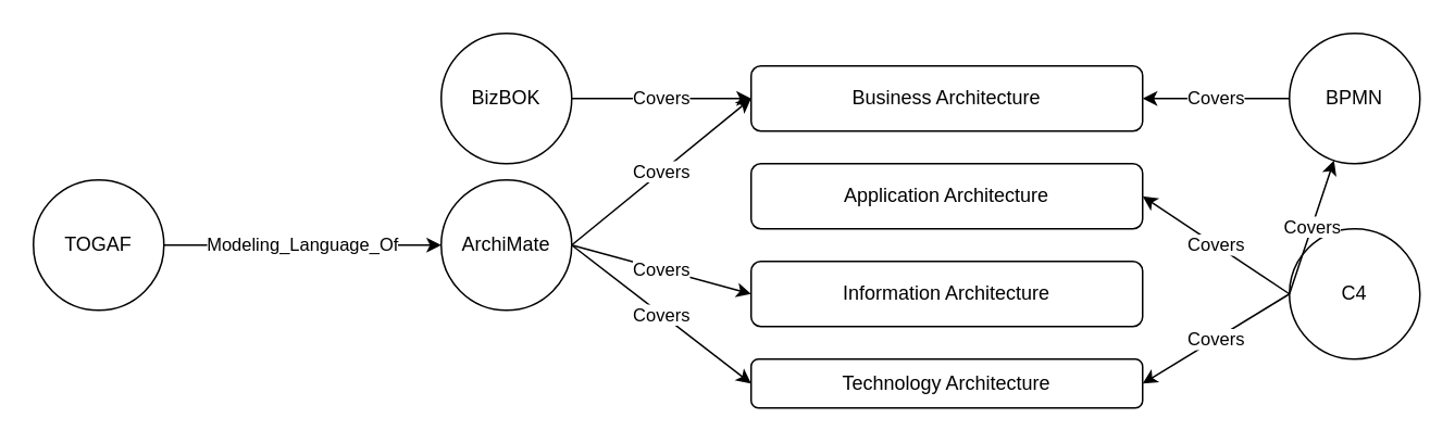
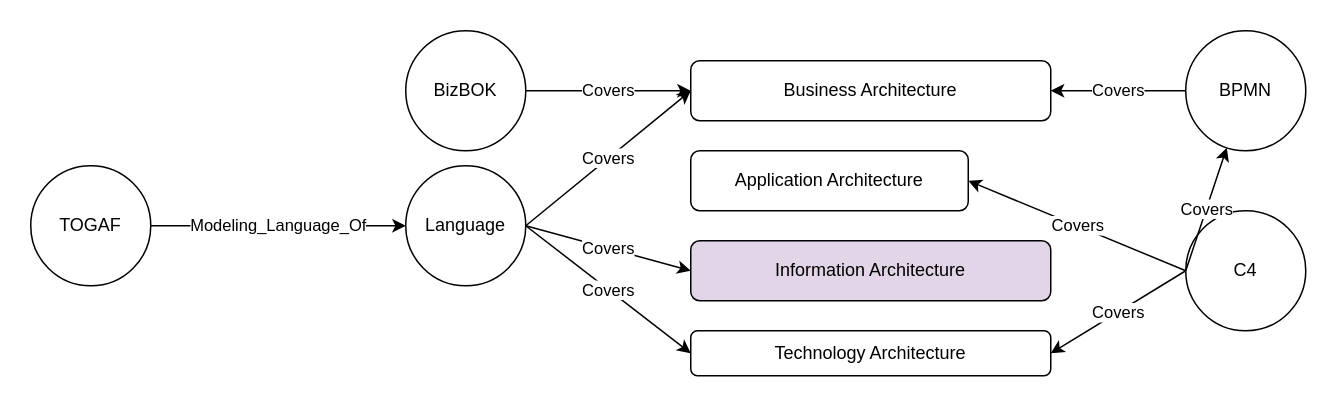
- <mxCell id="6" value="Application Architecture" style="rounded=1;whiteSpace=wrap;html=1;" parent="1" vertex="1"><mxGeometry x="460" y="100" width="240" height="40" as="geometry" /></mxCell>
+ <mxCell id="6" value="Application Architecture" style="rounded=1;whiteSpace=wrap;html=1;" parent="1" vertex="1"><mxGeometry x="460" y="100" width="185" height="40" as="geometry" /></mxCell>
- <mxCell id="3" value="ArchiMate" style="ellipse;whiteSpace=wrap;html=1;aspect=fixed;" parent="1" vertex="1"><mxGeometry x="270" y="110" width="80" height="80" as="geometry" /></mxCell>
+ <mxCell id="3" value="Language" style="ellipse;whiteSpace=wrap;html=1;aspect=fixed;" parent="1" vertex="1"><mxGeometry x="270" y="110" width="80" height="80" as="geometry" /></mxCell>
- <mxCell id="7" value="Information Architecture" style="rounded=1;whiteSpace=wrap;html=1;" parent="1" vertex="1"><mxGeometry x="460" y="160" width="240" height="40" as="geometry" /></mxCell>
+ <mxCell id="7" value="Information Architecture" style="rounded=1;whiteSpace=wrap;html=1;fillColor=#e1d5e7;" parent="1" vertex="1"><mxGeometry x="460" y="160" width="240" height="40" as="geometry" /></mxCell>
